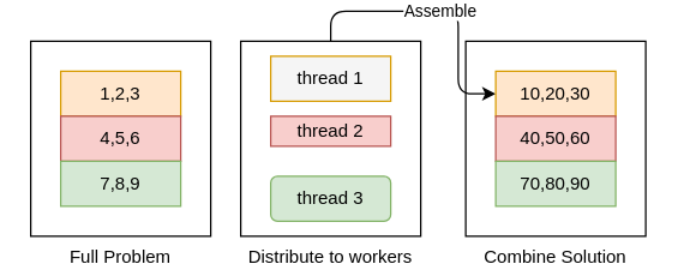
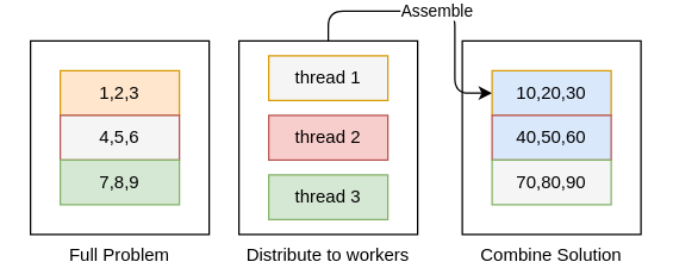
- <mxCell id="12" value="10,20,30" style="rounded=0;whiteSpace=wrap;html=1;fillColor=#ffe6cc;strokeColor=#d79b00;" vertex="1" parent="1"><mxGeometry x="330" y="40" width="80" height="30" as="geometry" /></mxCell>
+ <mxCell id="12" value="10,20,30" style="rounded=0;whiteSpace=wrap;html=1;fillColor=#dae8fc;strokeColor=#d79b00;" vertex="1" parent="1"><mxGeometry x="330" y="40" width="80" height="30" as="geometry" /></mxCell>
- <mxCell id="9" value="thread 2" style="rounded=0;whiteSpace=wrap;html=1;fillColor=#f8cecc;strokeColor=#b85450;" vertex="1" parent="1"><mxGeometry x="180" y="70" width="80" height="20" as="geometry" /></mxCell>
+ <mxCell id="9" value="thread 2" style="rounded=0;whiteSpace=wrap;html=1;fillColor=#f8cecc;strokeColor=#b85450;" vertex="1" parent="1"><mxGeometry x="180" y="70" width="80" height="30" as="geometry" /></mxCell>
- <mxCell id="6" value="4,5,6" style="rounded=0;whiteSpace=wrap;html=1;fillColor=#f8cecc;strokeColor=#b85450;" vertex="1" parent="1"><mxGeometry x="40" y="70" width="80" height="30" as="geometry" /></mxCell>
+ <mxCell id="6" value="4,5,6" style="rounded=0;whiteSpace=wrap;html=1;fillColor=#f5f5f5;strokeColor=#b85450;" vertex="1" parent="1"><mxGeometry x="40" y="70" width="80" height="30" as="geometry" /></mxCell>
- <mxCell id="13" value="40,50,60" style="rounded=0;whiteSpace=wrap;html=1;fillColor=#f8cecc;strokeColor=#b85450;" vertex="1" parent="1"><mxGeometry x="330" y="70" width="80" height="30" as="geometry" /></mxCell>
+ <mxCell id="13" value="40,50,60" style="rounded=0;whiteSpace=wrap;html=1;fillColor=#dae8fc;strokeColor=#b85450;" vertex="1" parent="1"><mxGeometry x="330" y="70" width="80" height="30" as="geometry" /></mxCell>
- <mxCell id="14" value="70,80,90" style="rounded=0;whiteSpace=wrap;html=1;fillColor=#d5e8d4;strokeColor=#82b366;" vertex="1" parent="1"><mxGeometry x="330" y="100" width="80" height="30" as="geometry" /></mxCell>
+ <mxCell id="14" value="70,80,90" style="rounded=0;whiteSpace=wrap;html=1;fillColor=#f5f5f5;strokeColor=#82b366;" vertex="1" parent="1"><mxGeometry x="330" y="100" width="80" height="30" as="geometry" /></mxCell>
- <mxCell id="10" value="thread 3" style="whiteSpace=wrap;html=1;fillColor=#d5e8d4;strokeColor=#82b366;rounded=1;" vertex="1" parent="1"><mxGeometry x="180" y="110" width="80" height="30" as="geometry" /></mxCell>
+ <mxCell id="10" value="thread 3" style="rounded=0;whiteSpace=wrap;html=1;fillColor=#d5e8d4;strokeColor=#82b366;" vertex="1" parent="1"><mxGeometry x="180" y="110" width="80" height="30" as="geometry" /></mxCell>
